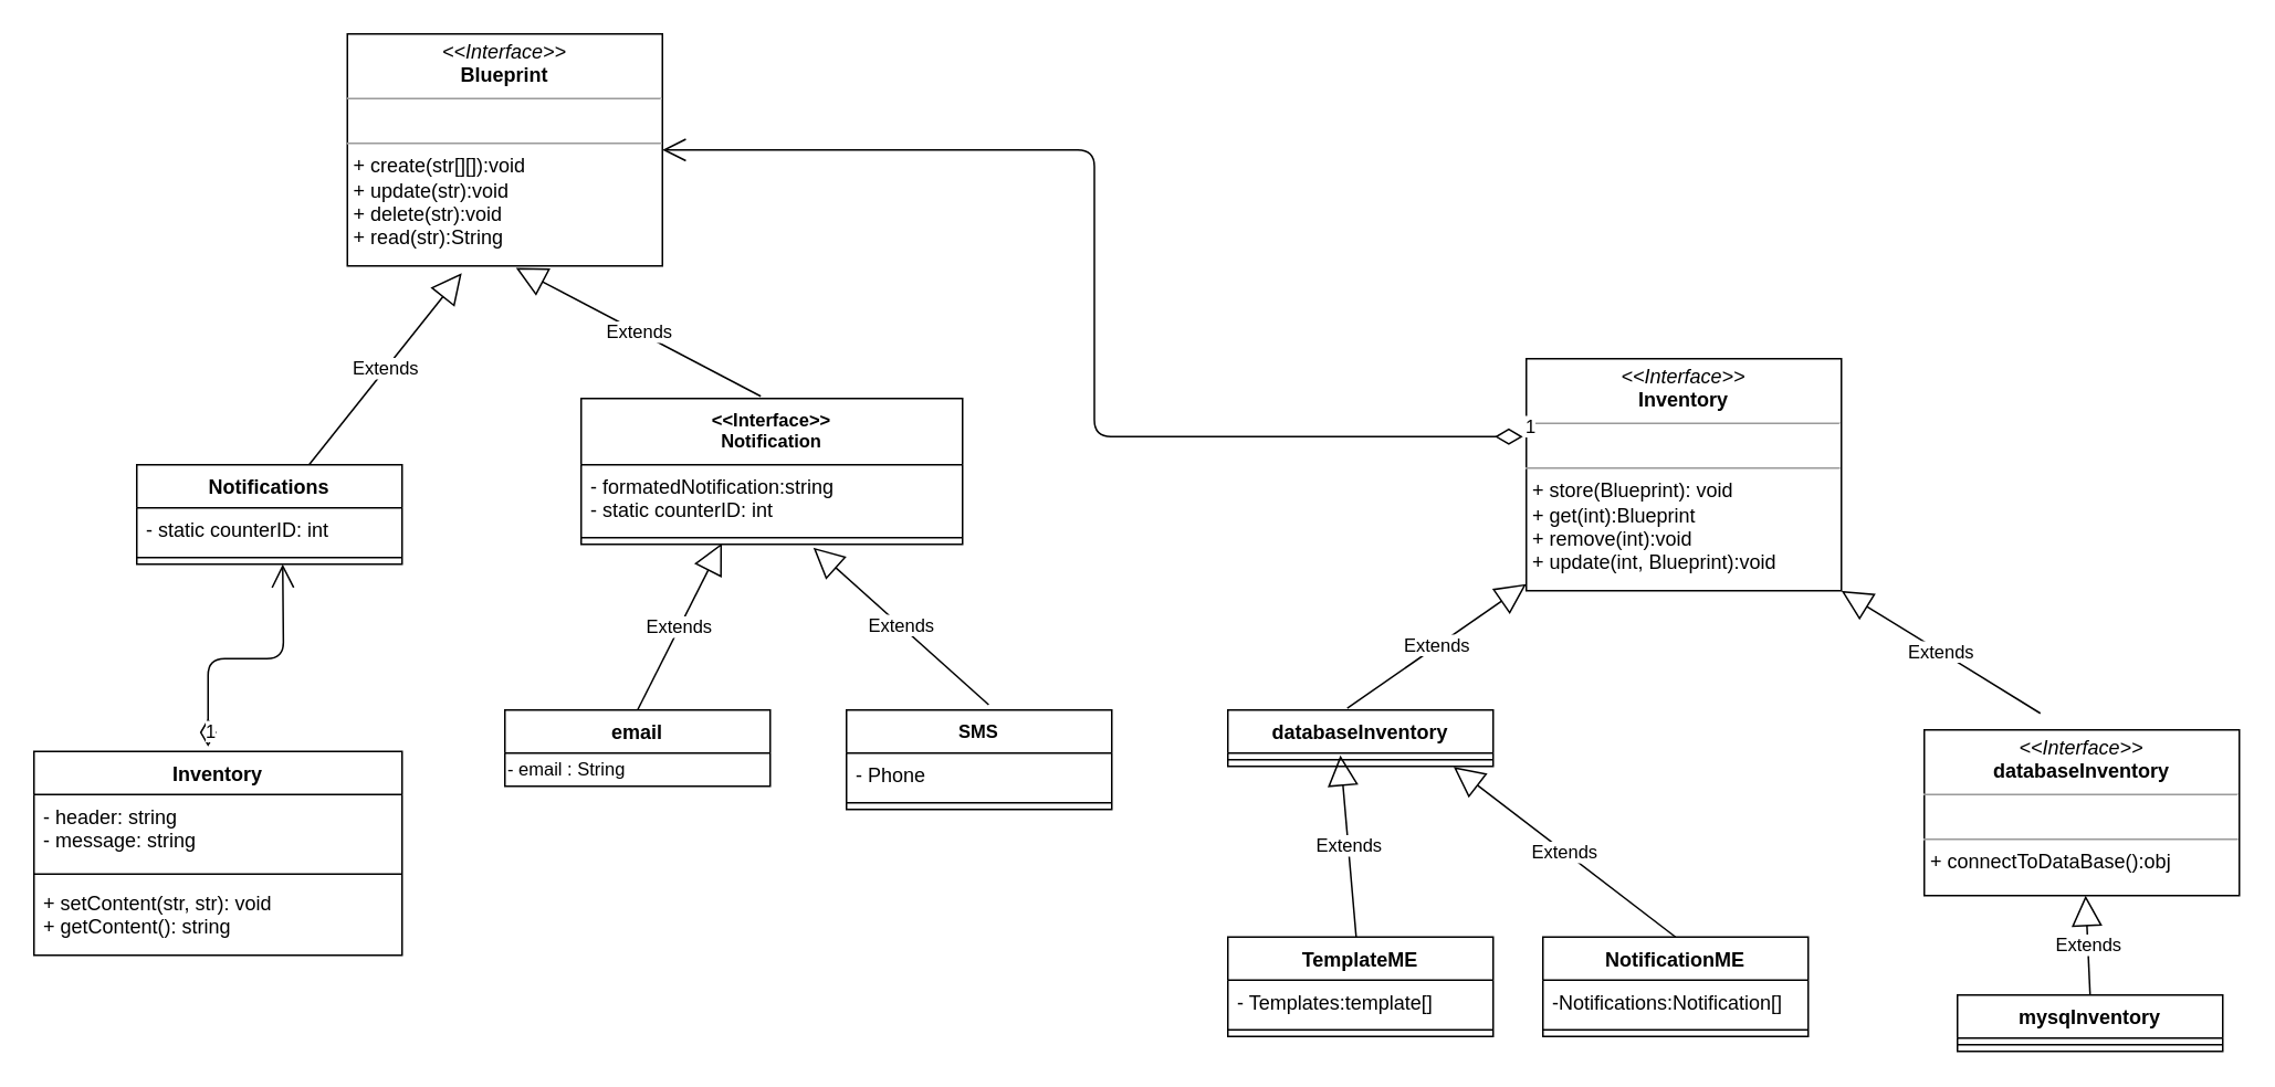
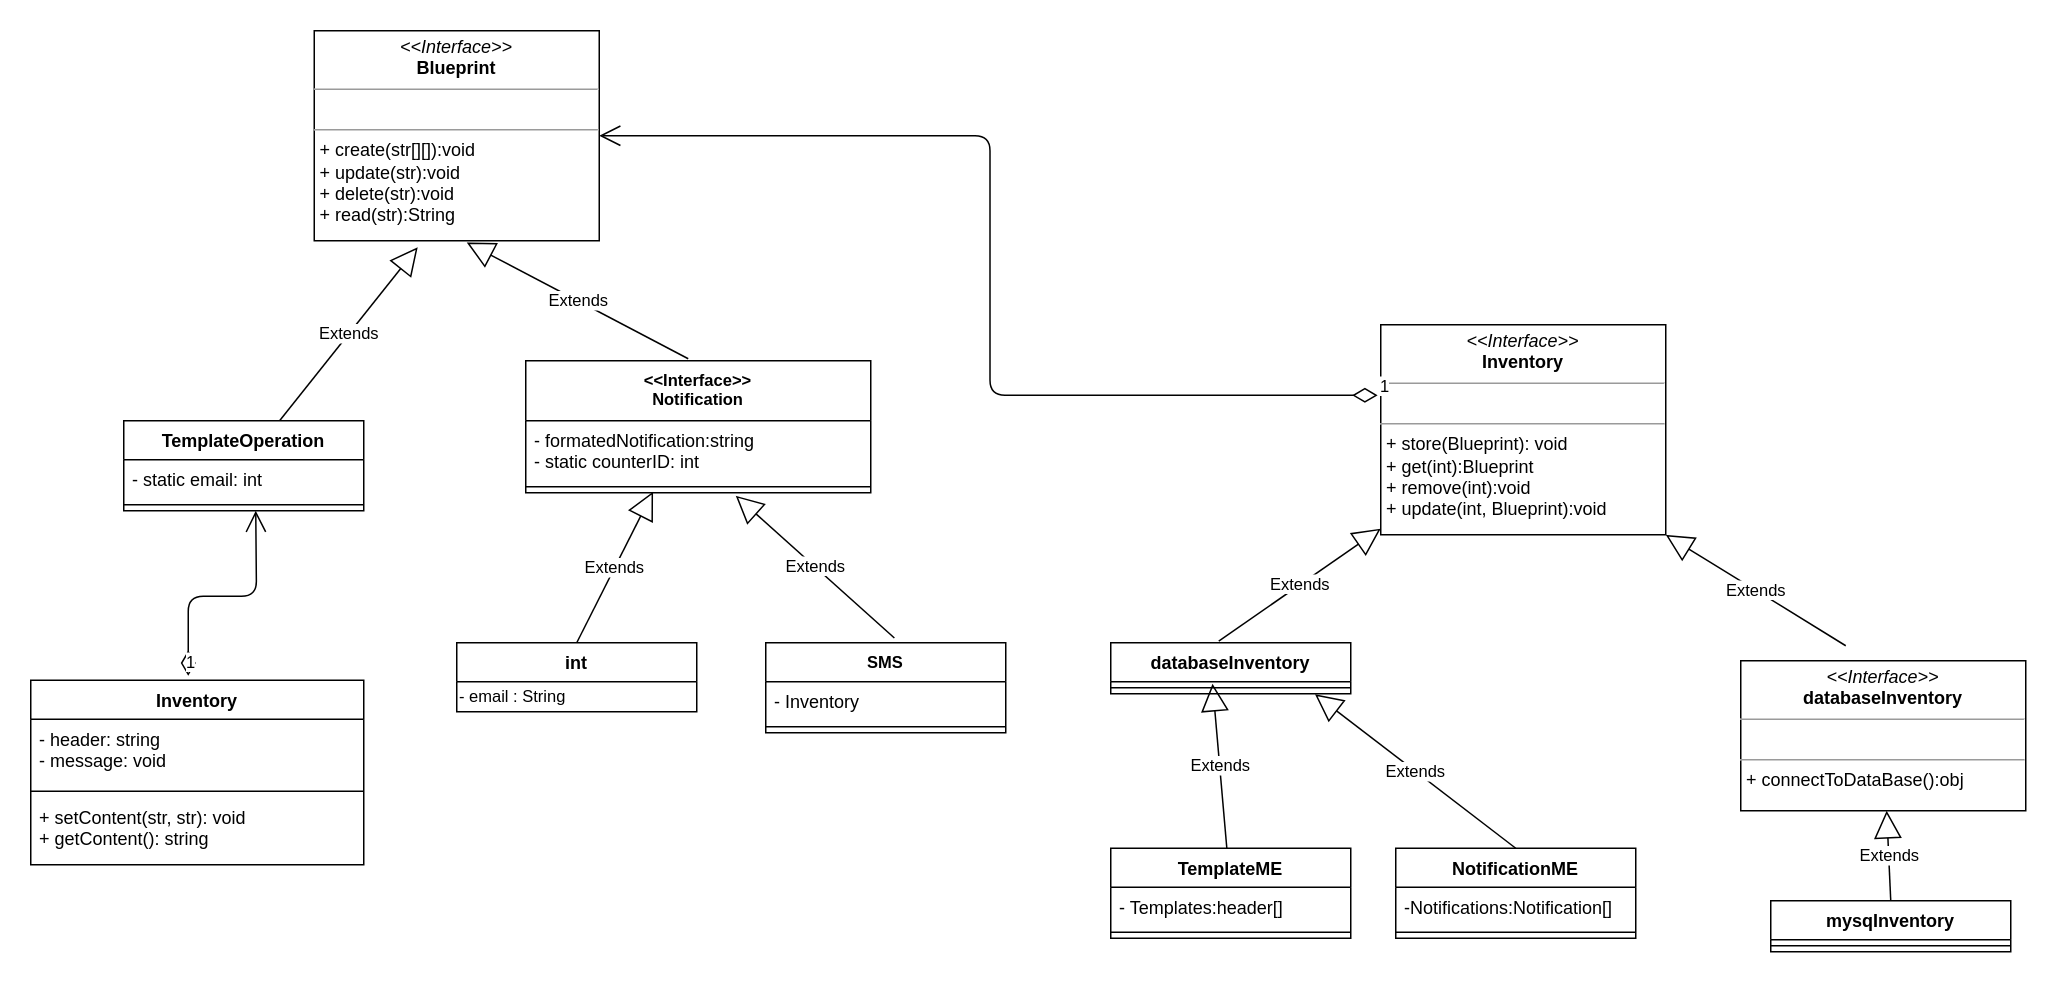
- <mxCell id="37" value="Notifications" style="swimlane;fontStyle=1;align=center;verticalAlign=top;childLayout=stackLayout;horizontal=1;startSize=26;horizontalStack=0;resizeParent=1;resizeParentMax=0;resizeLast=0;collapsible=1;marginBottom=0;" vertex="1" parent="1"><mxGeometry x="82" y="280" width="160" height="60" as="geometry" /></mxCell>
+ <mxCell id="37" value="TemplateOperation" style="swimlane;fontStyle=1;align=center;verticalAlign=top;childLayout=stackLayout;horizontal=1;startSize=26;horizontalStack=0;resizeParent=1;resizeParentMax=0;resizeLast=0;collapsible=1;marginBottom=0;" vertex="1" parent="1"><mxGeometry x="82" y="280" width="160" height="60" as="geometry" /></mxCell>
- <mxCell id="38" value="- static counterID: int&#10;" style="text;strokeColor=none;fillColor=none;align=left;verticalAlign=top;spacingLeft=4;spacingRight=4;overflow=hidden;rotatable=0;points=[[0,0.5],[1,0.5]];portConstraint=eastwest;" vertex="1" parent="37"><mxGeometry y="26" width="160" height="26" as="geometry" /></mxCell>
+ <mxCell id="38" value="- static email: int&#10;" style="text;strokeColor=none;fillColor=none;align=left;verticalAlign=top;spacingLeft=4;spacingRight=4;overflow=hidden;rotatable=0;points=[[0,0.5],[1,0.5]];portConstraint=eastwest;" vertex="1" parent="37"><mxGeometry y="26" width="160" height="26" as="geometry" /></mxCell>
- <mxCell id="9" value="email" style="swimlane;fontStyle=1;align=center;verticalAlign=top;childLayout=stackLayout;horizontal=1;startSize=26;horizontalStack=0;resizeParent=1;resizeParentMax=0;resizeLast=0;collapsible=1;marginBottom=0;" parent="1" vertex="1"><mxGeometry x="304" y="428" width="160" height="46" as="geometry" /></mxCell>
+ <mxCell id="9" value="int" style="swimlane;fontStyle=1;align=center;verticalAlign=top;childLayout=stackLayout;horizontal=1;startSize=26;horizontalStack=0;resizeParent=1;resizeParentMax=0;resizeLast=0;collapsible=1;marginBottom=0;" parent="1" vertex="1"><mxGeometry x="304" y="428" width="160" height="46" as="geometry" /></mxCell>
- <mxCell id="12" value="- Phone" style="text;strokeColor=none;fillColor=none;align=left;verticalAlign=top;spacingLeft=4;spacingRight=4;overflow=hidden;rotatable=0;points=[[0,0.5],[1,0.5]];portConstraint=eastwest;" parent="11" vertex="1"><mxGeometry y="26" width="160" height="26" as="geometry" /></mxCell>
+ <mxCell id="12" value="- Inventory" style="text;strokeColor=none;fillColor=none;align=left;verticalAlign=top;spacingLeft=4;spacingRight=4;overflow=hidden;rotatable=0;points=[[0,0.5],[1,0.5]];portConstraint=eastwest;" parent="11" vertex="1"><mxGeometry y="26" width="160" height="26" as="geometry" /></mxCell>
- <mxCell id="3" value="- header: string&#10;- message: string&#10;" style="text;align=left;verticalAlign=top;spacingLeft=4;spacingRight=4;overflow=hidden;rotatable=0;points=[[0,0.5],[1,0.5]];portConstraint=eastwest;" parent="2" vertex="1"><mxGeometry y="26" width="222" height="44" as="geometry" /></mxCell>
+ <mxCell id="3" value="- header: string&#10;- message: void&#10;" style="text;align=left;verticalAlign=top;spacingLeft=4;spacingRight=4;overflow=hidden;rotatable=0;points=[[0,0.5],[1,0.5]];portConstraint=eastwest;" parent="2" vertex="1"><mxGeometry y="26" width="222" height="44" as="geometry" /></mxCell>
- <mxCell id="27" value="- Templates:template[]" style="text;strokeColor=none;fillColor=none;align=left;verticalAlign=top;spacingLeft=4;spacingRight=4;overflow=hidden;rotatable=0;points=[[0,0.5],[1,0.5]];portConstraint=eastwest;" vertex="1" parent="26"><mxGeometry y="26" width="160" height="26" as="geometry" /></mxCell>
+ <mxCell id="27" value="- Templates:header[]" style="text;strokeColor=none;fillColor=none;align=left;verticalAlign=top;spacingLeft=4;spacingRight=4;overflow=hidden;rotatable=0;points=[[0,0.5],[1,0.5]];portConstraint=eastwest;" vertex="1" parent="26"><mxGeometry y="26" width="160" height="26" as="geometry" /></mxCell>
